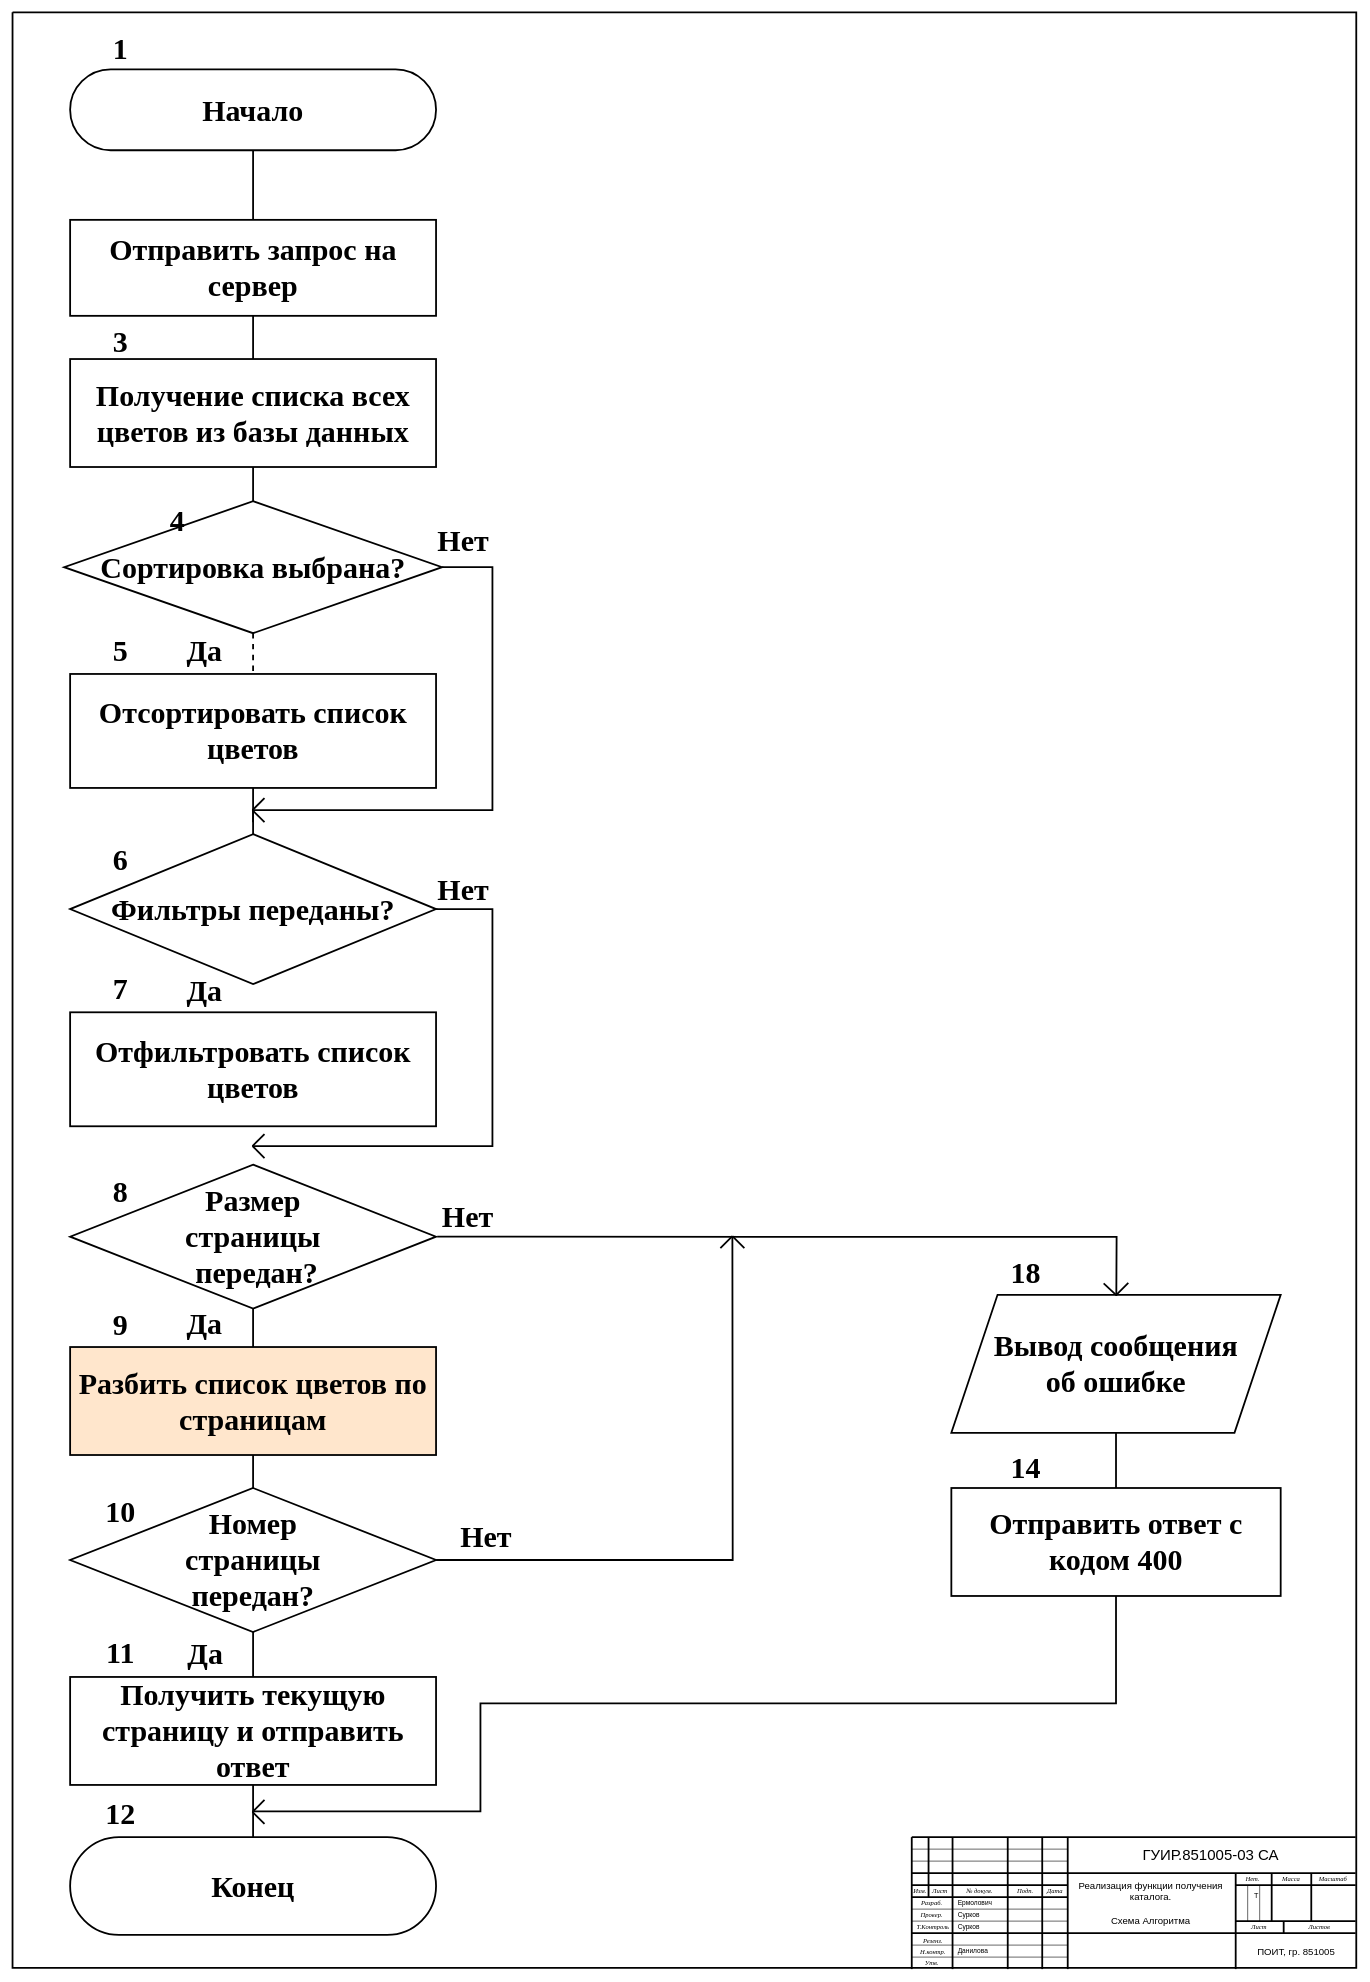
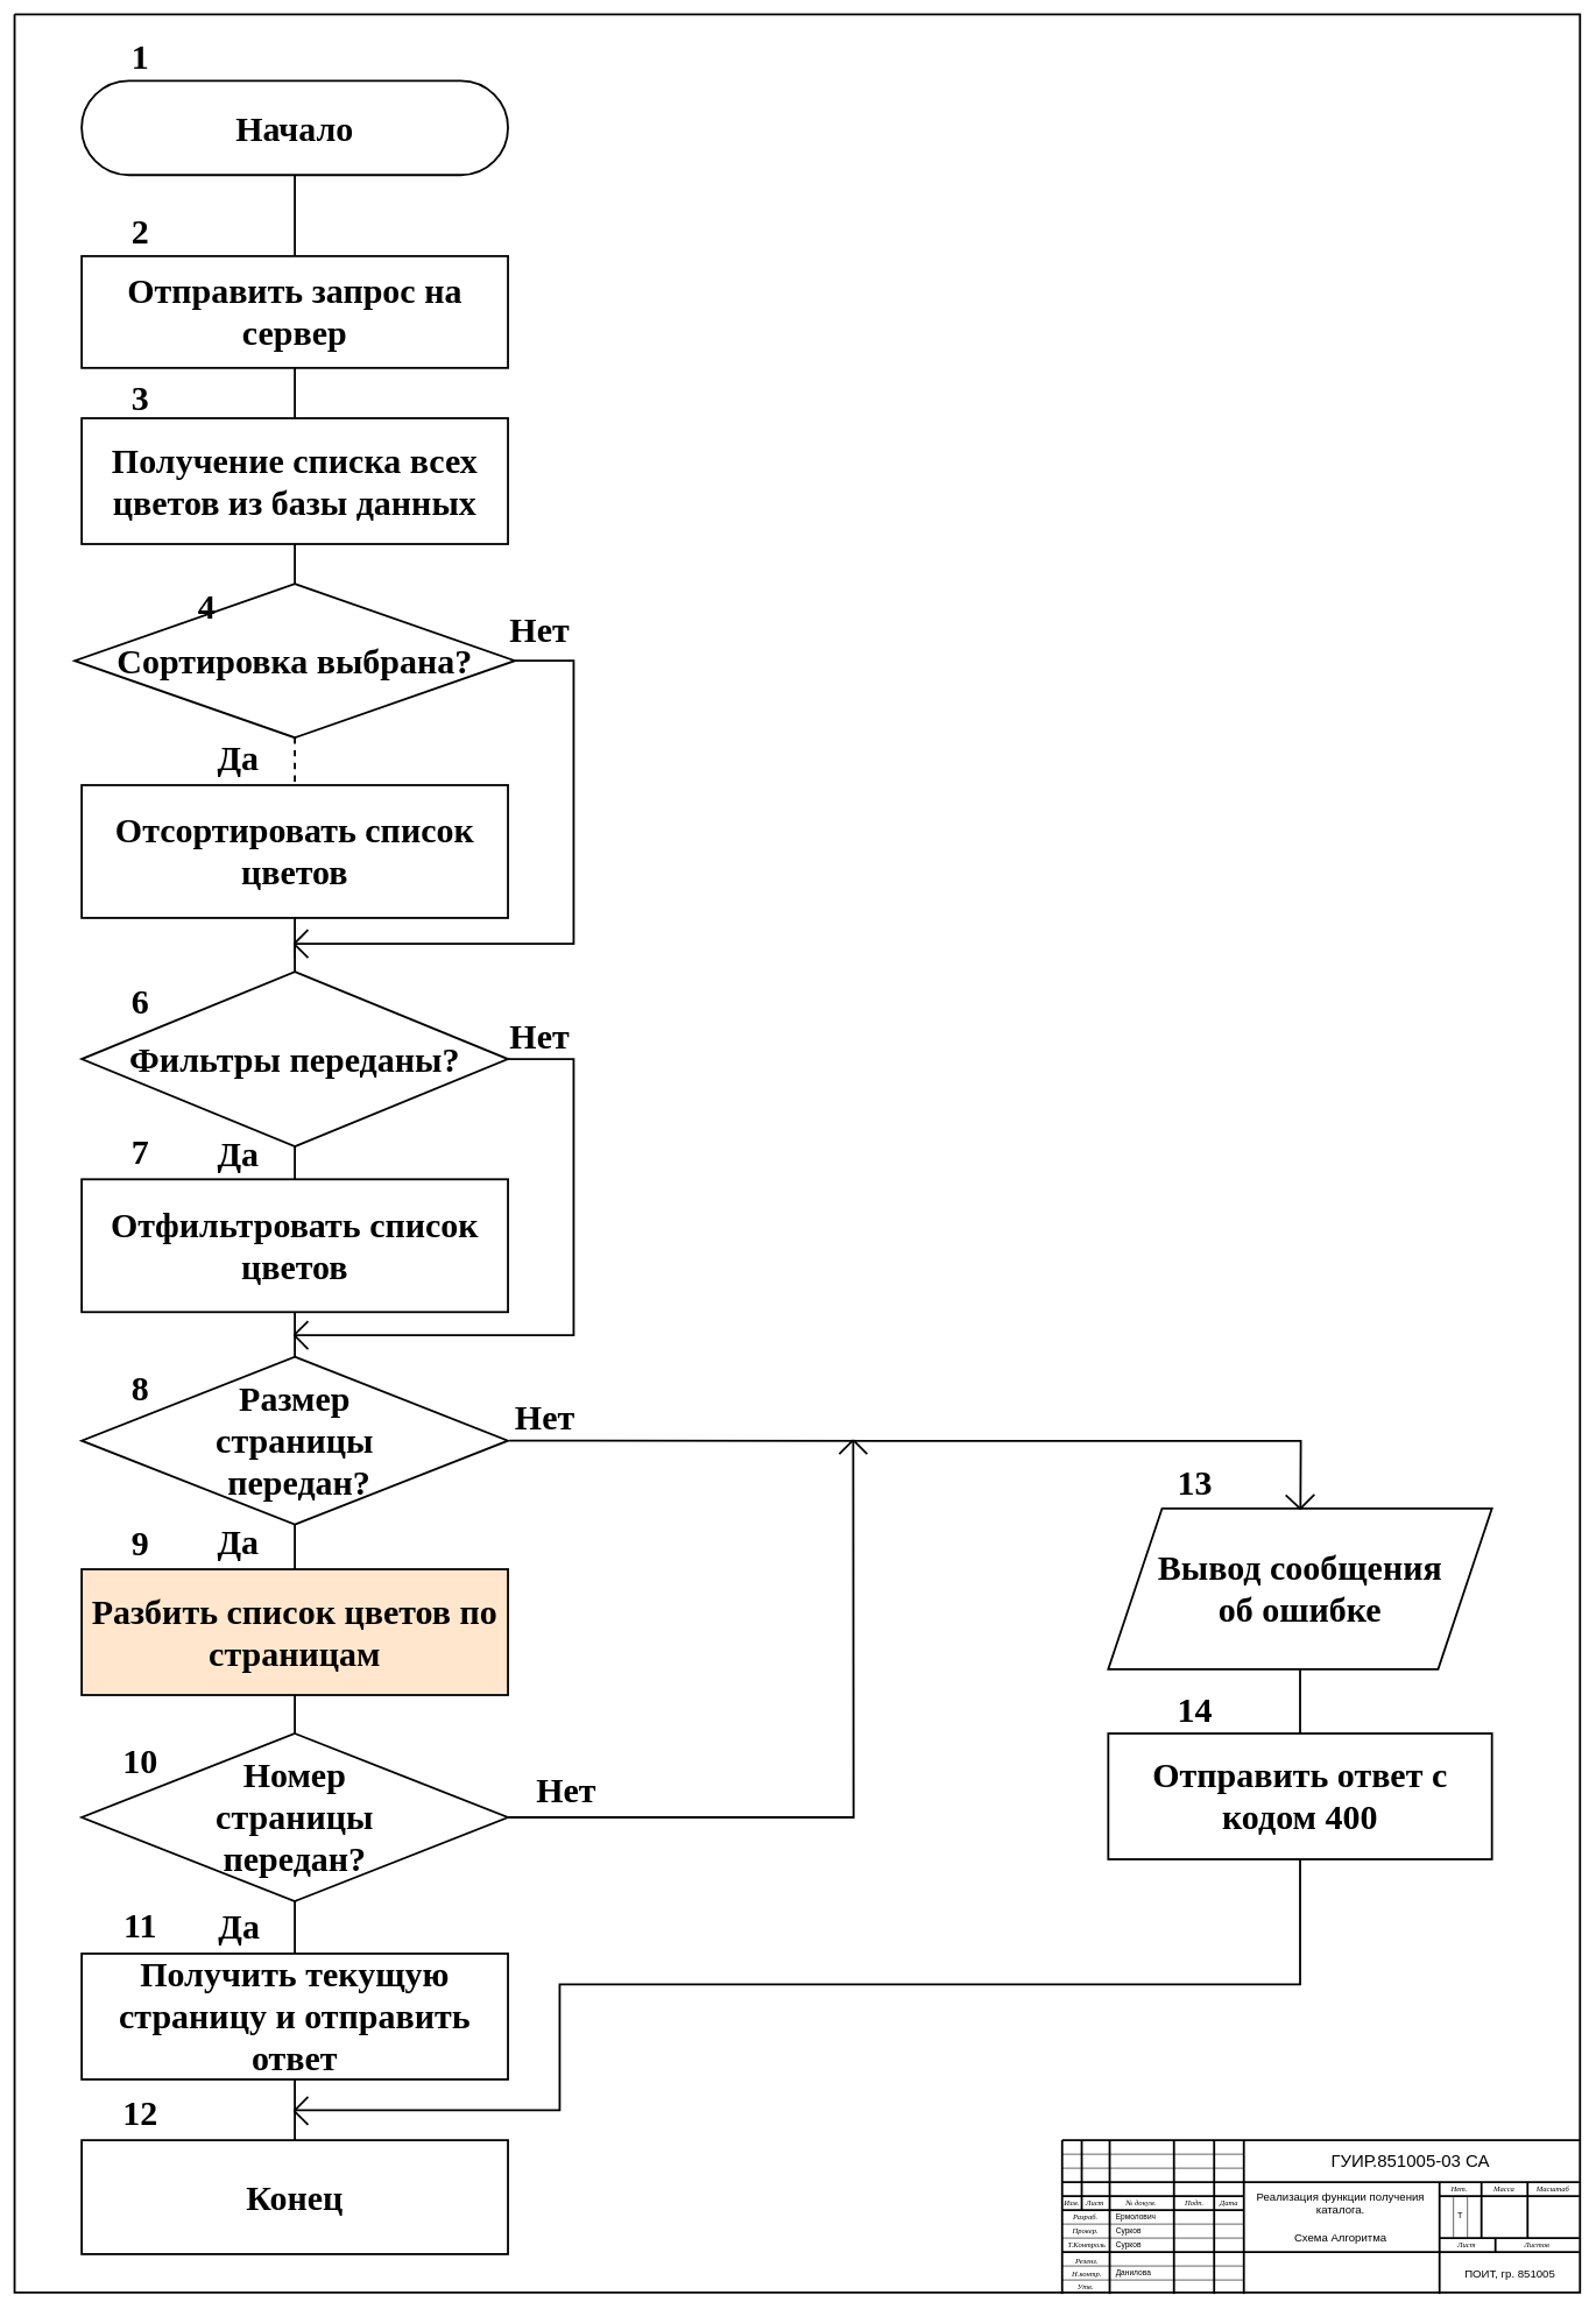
+ <mxCell id="82" value="2" style="text;html=1;strokeColor=none;fillColor=none;align=center;verticalAlign=middle;whiteSpace=wrap;rounded=0;fontSize=50;fontStyle=1;fontFamily=Times New Roman;" parent="1" vertex="1"><mxGeometry x="170" y="316" width="60" height="30" as="geometry" /></mxCell>
- <mxCell id="85" value="5" style="text;html=1;strokeColor=none;fillColor=none;align=center;verticalAlign=middle;whiteSpace=wrap;rounded=0;fontSize=50;fontStyle=1;fontFamily=Times New Roman;" parent="1" vertex="1"><mxGeometry x="170" y="1069" width="60" height="30" as="geometry" /></mxCell>
+ <mxCell id="68" style="edgeStyle=orthogonalEdgeStyle;rounded=0;orthogonalLoop=1;jettySize=auto;html=1;exitX=0.5;exitY=1;exitDx=0;exitDy=0;entryX=0.5;entryY=0;entryDx=0;entryDy=0;fontSize=60;endArrow=none;endFill=0;fontFamily=Times New Roman;strokeWidth=3;" parent="1" source="71" target="74" edge="1"><mxGeometry relative="1" as="geometry" /></mxCell>
- <mxCell id="92" value="18" style="text;html=1;strokeColor=none;fillColor=none;align=center;verticalAlign=middle;whiteSpace=wrap;rounded=0;fontSize=50;fontStyle=1;fontFamily=Times New Roman;" parent="1" vertex="1"><mxGeometry x="1678.5" y="2106" width="60" height="30" as="geometry" /></mxCell>
+ <mxCell id="92" value="13" style="text;html=1;strokeColor=none;fillColor=none;align=center;verticalAlign=middle;whiteSpace=wrap;rounded=0;fontSize=50;fontStyle=1;fontFamily=Times New Roman;" parent="1" vertex="1"><mxGeometry x="1678.5" y="2106" width="60" height="30" as="geometry" /></mxCell>
- <mxCell id="60" value="&lt;font style=&quot;font-size: 50px;&quot;&gt;&lt;b style=&quot;font-size: 50px;&quot;&gt;Конец&lt;/b&gt;&lt;/font&gt;" style="rounded=1;whiteSpace=wrap;html=1;align=center;arcSize=50;fontSize=50;fontFamily=Times New Roman;strokeWidth=3;" parent="1" vertex="1"><mxGeometry x="116" y="3062" width="610" height="163" as="geometry" /></mxCell>
+ <mxCell id="60" value="&lt;font style=&quot;font-size: 50px;&quot;&gt;&lt;b style=&quot;font-size: 50px;&quot;&gt;Конец&lt;/b&gt;&lt;/font&gt;" style="whiteSpace=wrap;html=1;align=center;arcSize=50;fontSize=50;fontFamily=Times New Roman;strokeWidth=3;rounded=0;" parent="1" vertex="1"><mxGeometry x="116" y="3062" width="610" height="163" as="geometry" /></mxCell>
- <mxCell id="51" value="T" style="text;html=1;align=center;verticalAlign=middle;resizable=0;points=[];autosize=1;strokeColor=none;fillColor=none;" parent="1" vertex="1"><mxGeometry x="2082.5" y="3150" width="20" height="20" as="geometry" /></mxCell>
+ <mxCell id="51" value="T" style="text;html=1;align=center;verticalAlign=middle;resizable=0;points=[];autosize=1;strokeColor=none;fillColor=none;" parent="1" vertex="1"><mxGeometry x="2077.5" y="3160" width="20" height="20" as="geometry" /></mxCell>
